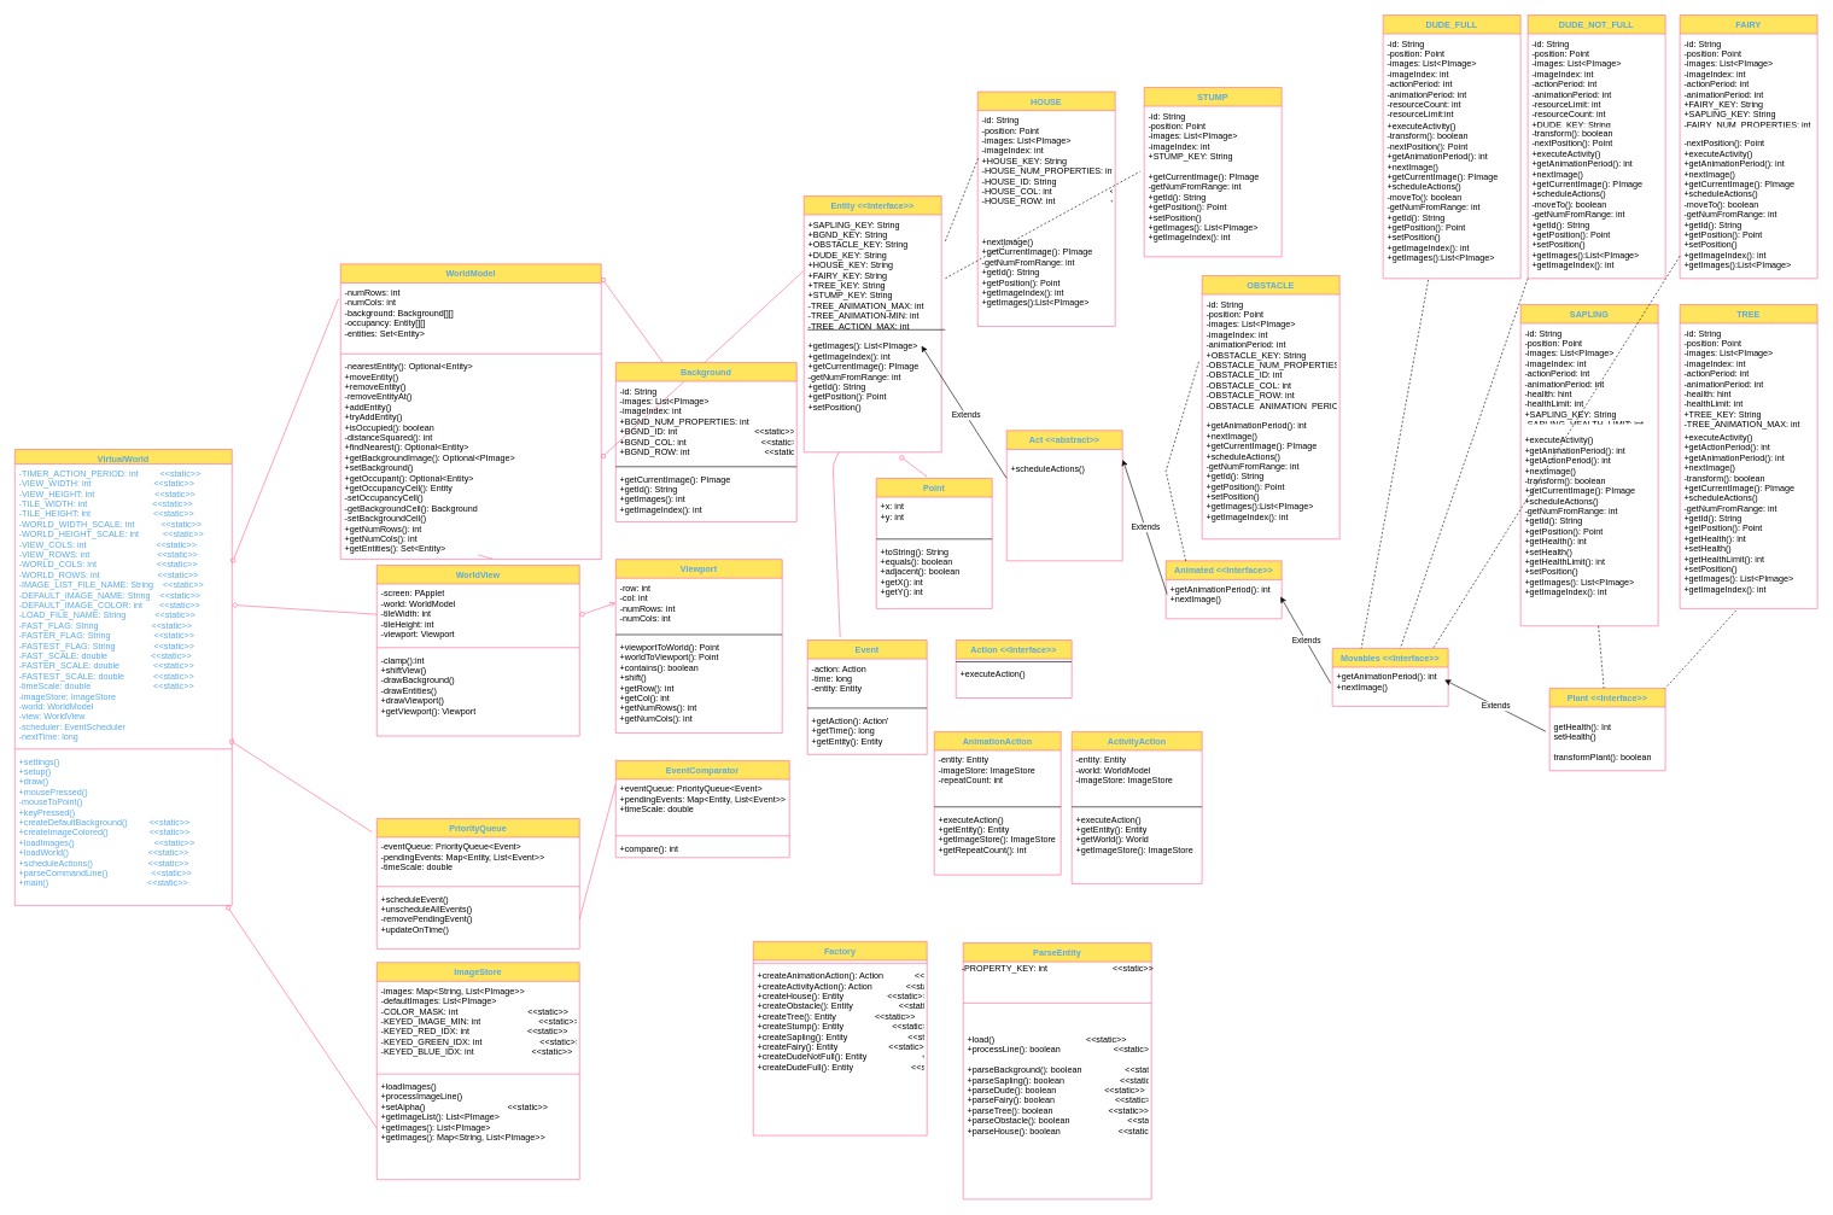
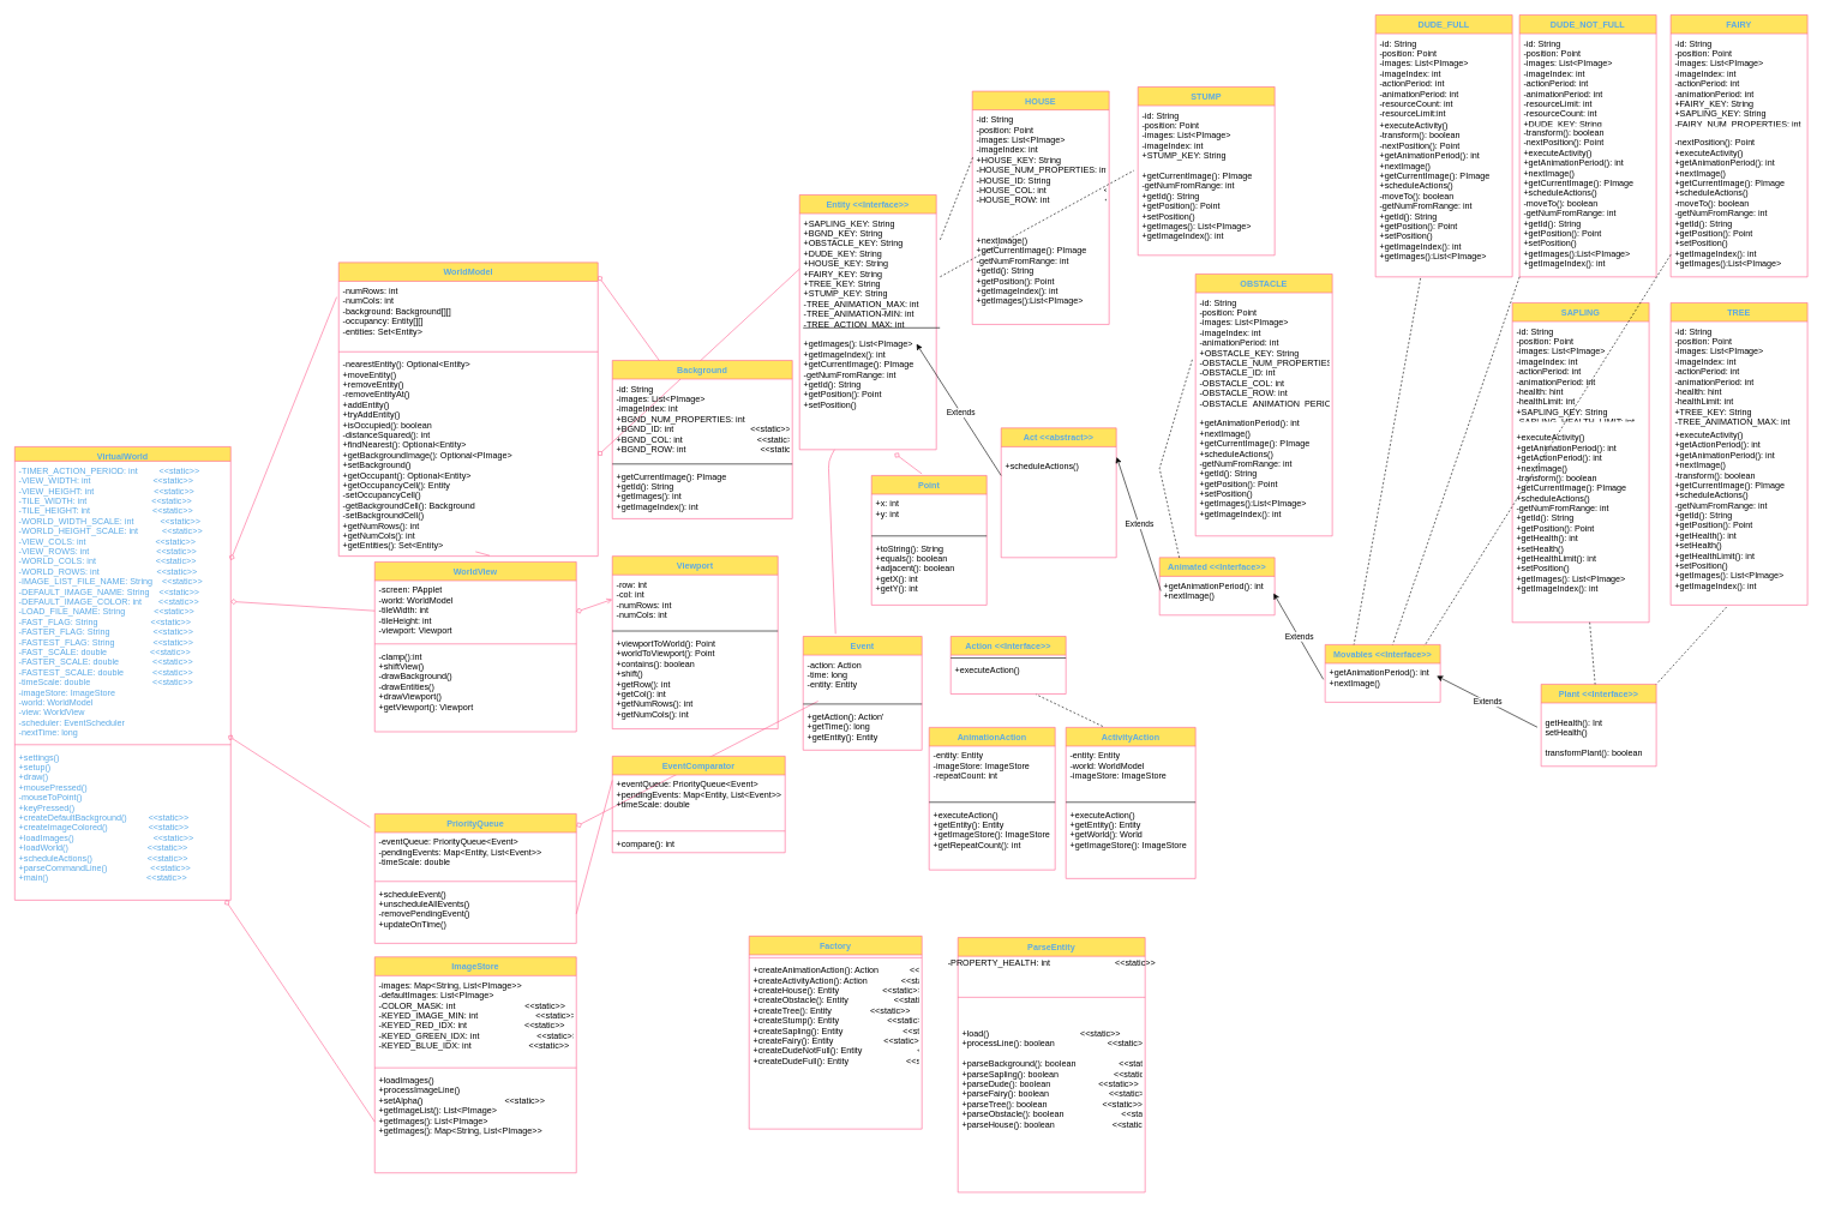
+ <mxCell id="99" value="" style="endArrow=none;dashed=1;html=1;rounded=0;entryX=0.74;entryY=1.013;entryDx=0;entryDy=0;entryPerimeter=0;exitX=0.284;exitY=-0.007;exitDx=0;exitDy=0;exitPerimeter=0;" edge="1" parent="1" source="89" target="59"><mxGeometry width="50" height="50" relative="1" as="geometry"><mxPoint x="1370" y="1010" as="sourcePoint" /><mxPoint x="1420" y="960" as="targetPoint" /></mxGeometry></mxCell>
+ <mxCell id="8" value="" style="graphMlID=e6;endArrow=none;strokeColor=#FF6392;strokeWidth=1.0;startArrow=diamond;startFill=0;endFill=1;fontColor=#5AA9E6;" parent="1" source="26" target="50" edge="1"><mxGeometry relative="1" as="geometry" /></mxCell>
- <mxCell id="119" value="&lt;span style=&quot;text-align: left&quot;&gt;-PROPERTY_KEY: int&amp;nbsp; &amp;nbsp; &amp;nbsp; &amp;nbsp; &amp;nbsp; &amp;nbsp; &amp;nbsp; &amp;nbsp; &amp;nbsp; &amp;nbsp; &amp;nbsp; &amp;nbsp; &amp;nbsp; &amp;nbsp;&amp;lt;&amp;lt;static&amp;gt;&amp;gt;&lt;/span&gt;" style="text;html=1;align=center;verticalAlign=middle;resizable=0;points=[];autosize=1;strokeColor=none;fillColor=none;" vertex="1" parent="118"><mxGeometry y="26" width="260" height="20" as="geometry" /></mxCell>
+ <mxCell id="119" value="&lt;span style=&quot;text-align: left&quot;&gt;-PROPERTY_HEALTH: int&amp;nbsp; &amp;nbsp; &amp;nbsp; &amp;nbsp; &amp;nbsp; &amp;nbsp; &amp;nbsp; &amp;nbsp; &amp;nbsp; &amp;nbsp; &amp;nbsp; &amp;nbsp; &amp;nbsp; &amp;nbsp;&amp;lt;&amp;lt;static&amp;gt;&amp;gt;&lt;/span&gt;" style="text;html=1;align=center;verticalAlign=middle;resizable=0;points=[];autosize=1;strokeColor=none;fillColor=none;" vertex="1" parent="118"><mxGeometry y="26" width="260" height="20" as="geometry" /></mxCell>
